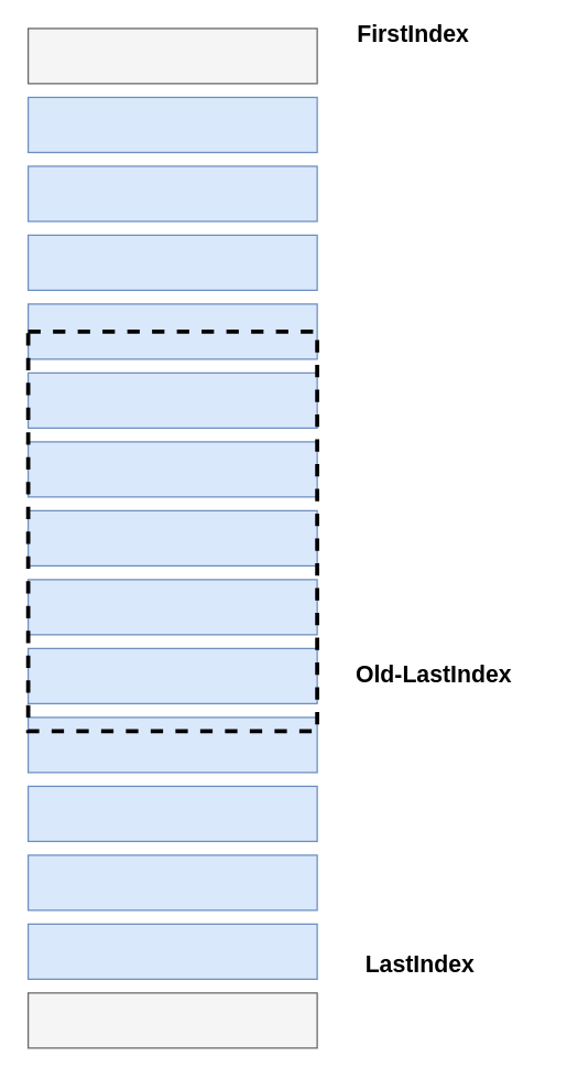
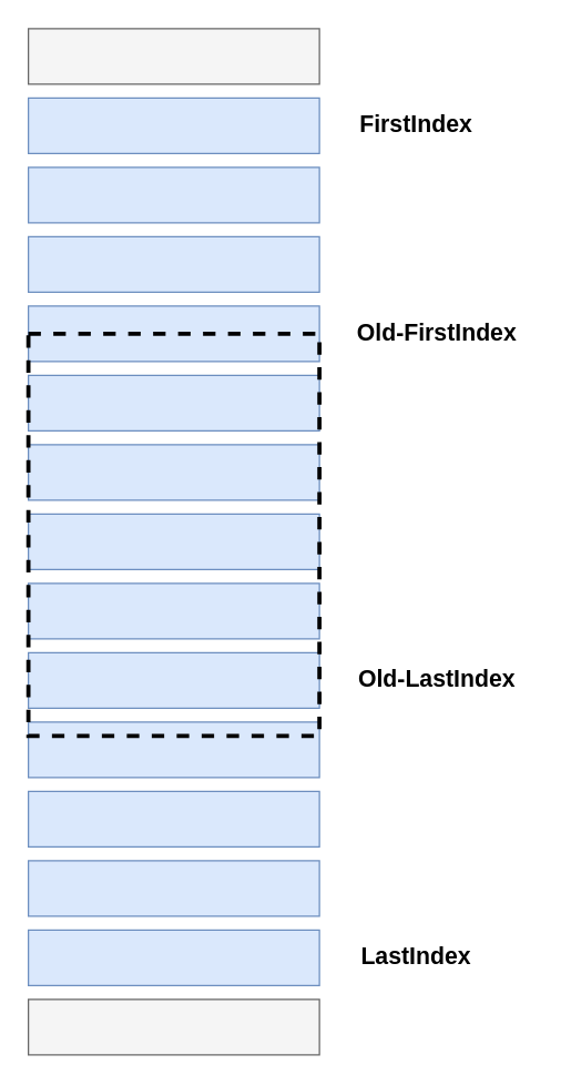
- <mxCell id="17" value="&lt;font style=&quot;font-size: 17px&quot;&gt;&lt;b&gt;FirstIndex&lt;/b&gt;&lt;/font&gt;" style="text;html=1;strokeColor=none;fillColor=none;align=center;verticalAlign=middle;whiteSpace=wrap;rounded=0;" vertex="1" parent="1"><mxGeometry x="250" y="15" width="100" height="20" as="geometry" /></mxCell>
+ <mxCell id="17" value="&lt;font style=&quot;font-size: 17px&quot;&gt;&lt;b&gt;FirstIndex&lt;/b&gt;&lt;/font&gt;" style="text;html=1;strokeColor=none;fillColor=none;align=center;verticalAlign=middle;whiteSpace=wrap;rounded=0;" vertex="1" parent="1"><mxGeometry x="250" y="80" width="100" height="20" as="geometry" /></mxCell>
+ <mxCell id="19" value="&lt;font style=&quot;font-size: 17px&quot;&gt;&lt;b&gt;Old-FirstIndex&lt;/b&gt;&lt;/font&gt;" style="text;html=1;strokeColor=none;fillColor=none;align=center;verticalAlign=middle;whiteSpace=wrap;rounded=0;" vertex="1" parent="1"><mxGeometry x="240" y="230" width="150" height="20" as="geometry" /></mxCell>
- <mxCell id="18" value="&lt;span style=&quot;font-size: 17px&quot;&gt;&lt;b&gt;LastIndex&lt;/b&gt;&lt;/span&gt;" style="text;html=1;strokeColor=none;fillColor=none;align=center;verticalAlign=middle;whiteSpace=wrap;rounded=0;" vertex="1" parent="1"><mxGeometry x="255" y="690" width="100" height="20" as="geometry" /></mxCell>
+ <mxCell id="18" value="&lt;span style=&quot;font-size: 17px&quot;&gt;&lt;b&gt;LastIndex&lt;/b&gt;&lt;/span&gt;" style="text;html=1;strokeColor=none;fillColor=none;align=center;verticalAlign=middle;whiteSpace=wrap;rounded=0;" vertex="1" parent="1"><mxGeometry x="250" y="680" width="100" height="20" as="geometry" /></mxCell>
